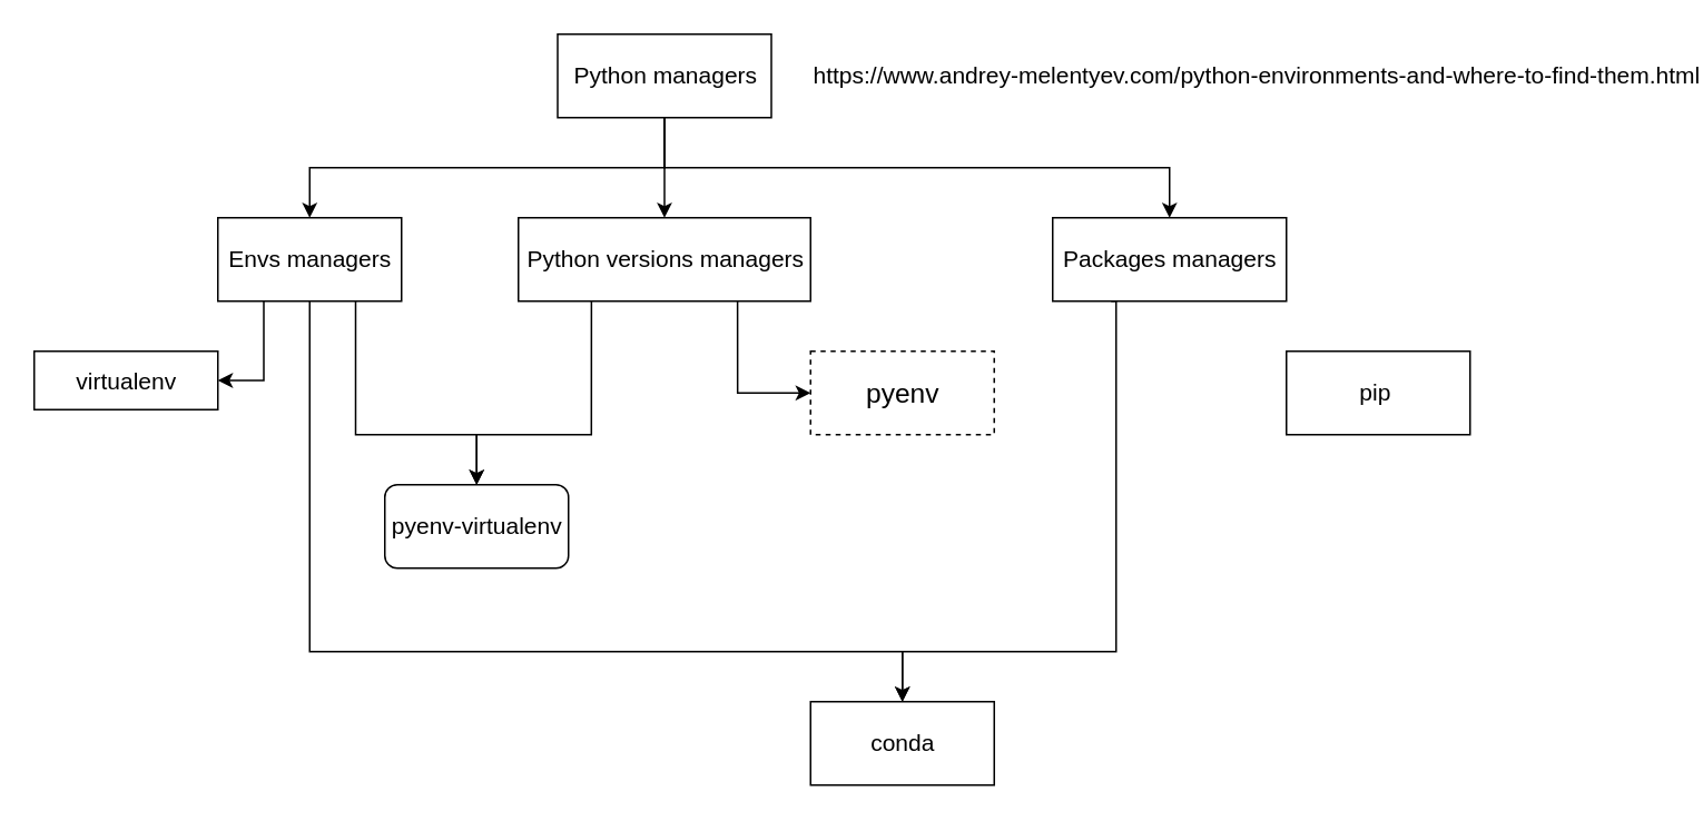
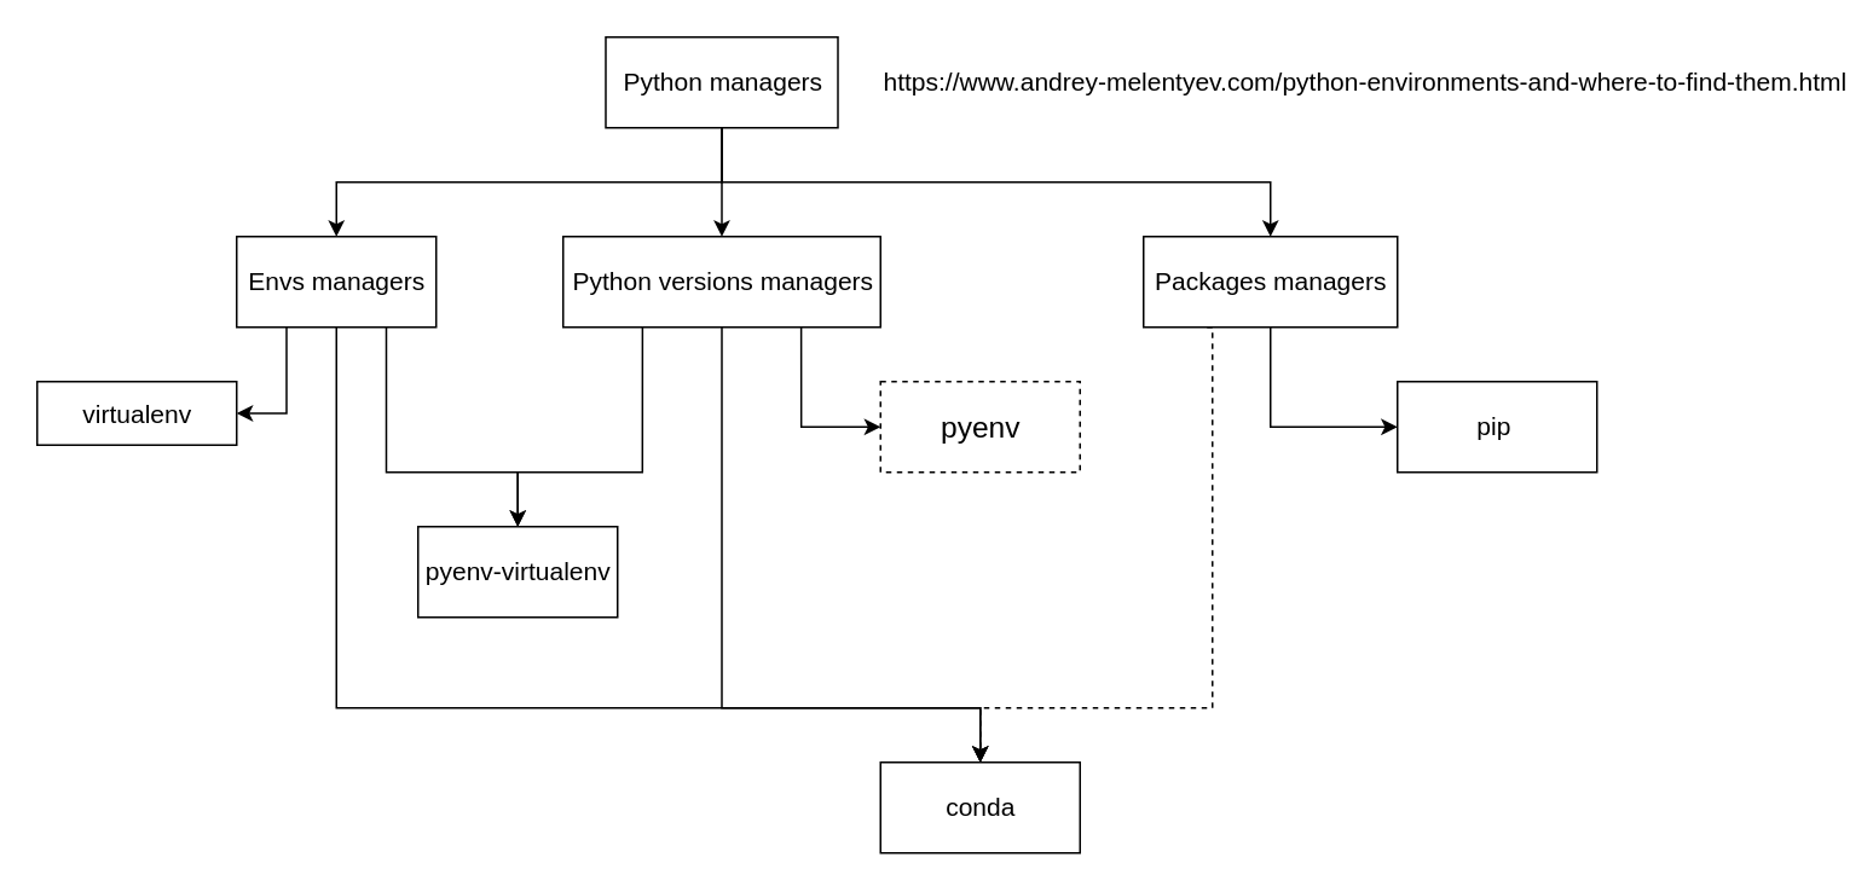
+ <mxCell id="10" style="edgeStyle=orthogonalEdgeStyle;rounded=0;orthogonalLoop=1;jettySize=auto;html=1;exitX=0.5;exitY=1;exitDx=0;exitDy=0;entryX=0;entryY=0.5;entryDx=0;entryDy=0;fontSize=14;" edge="1" parent="1" source="12" target="13"><mxGeometry relative="1" as="geometry" /></mxCell>
+ <mxCell id="20" style="edgeStyle=orthogonalEdgeStyle;rounded=0;orthogonalLoop=1;jettySize=auto;html=1;exitX=0.5;exitY=1;exitDx=0;exitDy=0;fontSize=14;" edge="1" parent="1" source="21" target="17"><mxGeometry relative="1" as="geometry"><Array as="points"><mxPoint x="398" y="390" /><mxPoint x="540" y="390" /></Array></mxGeometry></mxCell>
- <mxCell id="16" value="&lt;h3 id=&quot;pyenv-virtualenv&quot; style=&quot;font-size: 14px;&quot;&gt;&lt;span style=&quot;font-weight: normal; font-size: 14px;&quot;&gt;pyenv-virtualenv&lt;/span&gt;&lt;/h3&gt;" style="html=1;fontSize=14;rounded=1;" vertex="1" parent="1"><mxGeometry x="230" y="290" width="110" height="50" as="geometry" /></mxCell>
+ <mxCell id="16" value="&lt;h3 id=&quot;pyenv-virtualenv&quot; style=&quot;font-size: 14px;&quot;&gt;&lt;span style=&quot;font-weight: normal; font-size: 14px;&quot;&gt;pyenv-virtualenv&lt;/span&gt;&lt;/h3&gt;" style="html=1;fontSize=14;" vertex="1" parent="1"><mxGeometry x="230" y="290" width="110" height="50" as="geometry" /></mxCell>
- <mxCell id="11" style="edgeStyle=orthogonalEdgeStyle;rounded=0;orthogonalLoop=1;jettySize=auto;html=1;exitX=0.25;exitY=1;exitDx=0;exitDy=0;fontSize=14;" edge="1" parent="1" source="12" target="17"><mxGeometry relative="1" as="geometry"><Array as="points"><mxPoint x="668" y="180" /><mxPoint x="668" y="390" /><mxPoint x="540" y="390" /></Array></mxGeometry></mxCell>
+ <mxCell id="11" style="edgeStyle=orthogonalEdgeStyle;rounded=0;orthogonalLoop=1;jettySize=auto;html=1;exitX=0.25;exitY=1;exitDx=0;exitDy=0;fontSize=14;dashed=1;" edge="1" parent="1" source="12" target="17"><mxGeometry relative="1" as="geometry"><Array as="points"><mxPoint x="668" y="180" /><mxPoint x="668" y="390" /><mxPoint x="540" y="390" /></Array></mxGeometry></mxCell>
